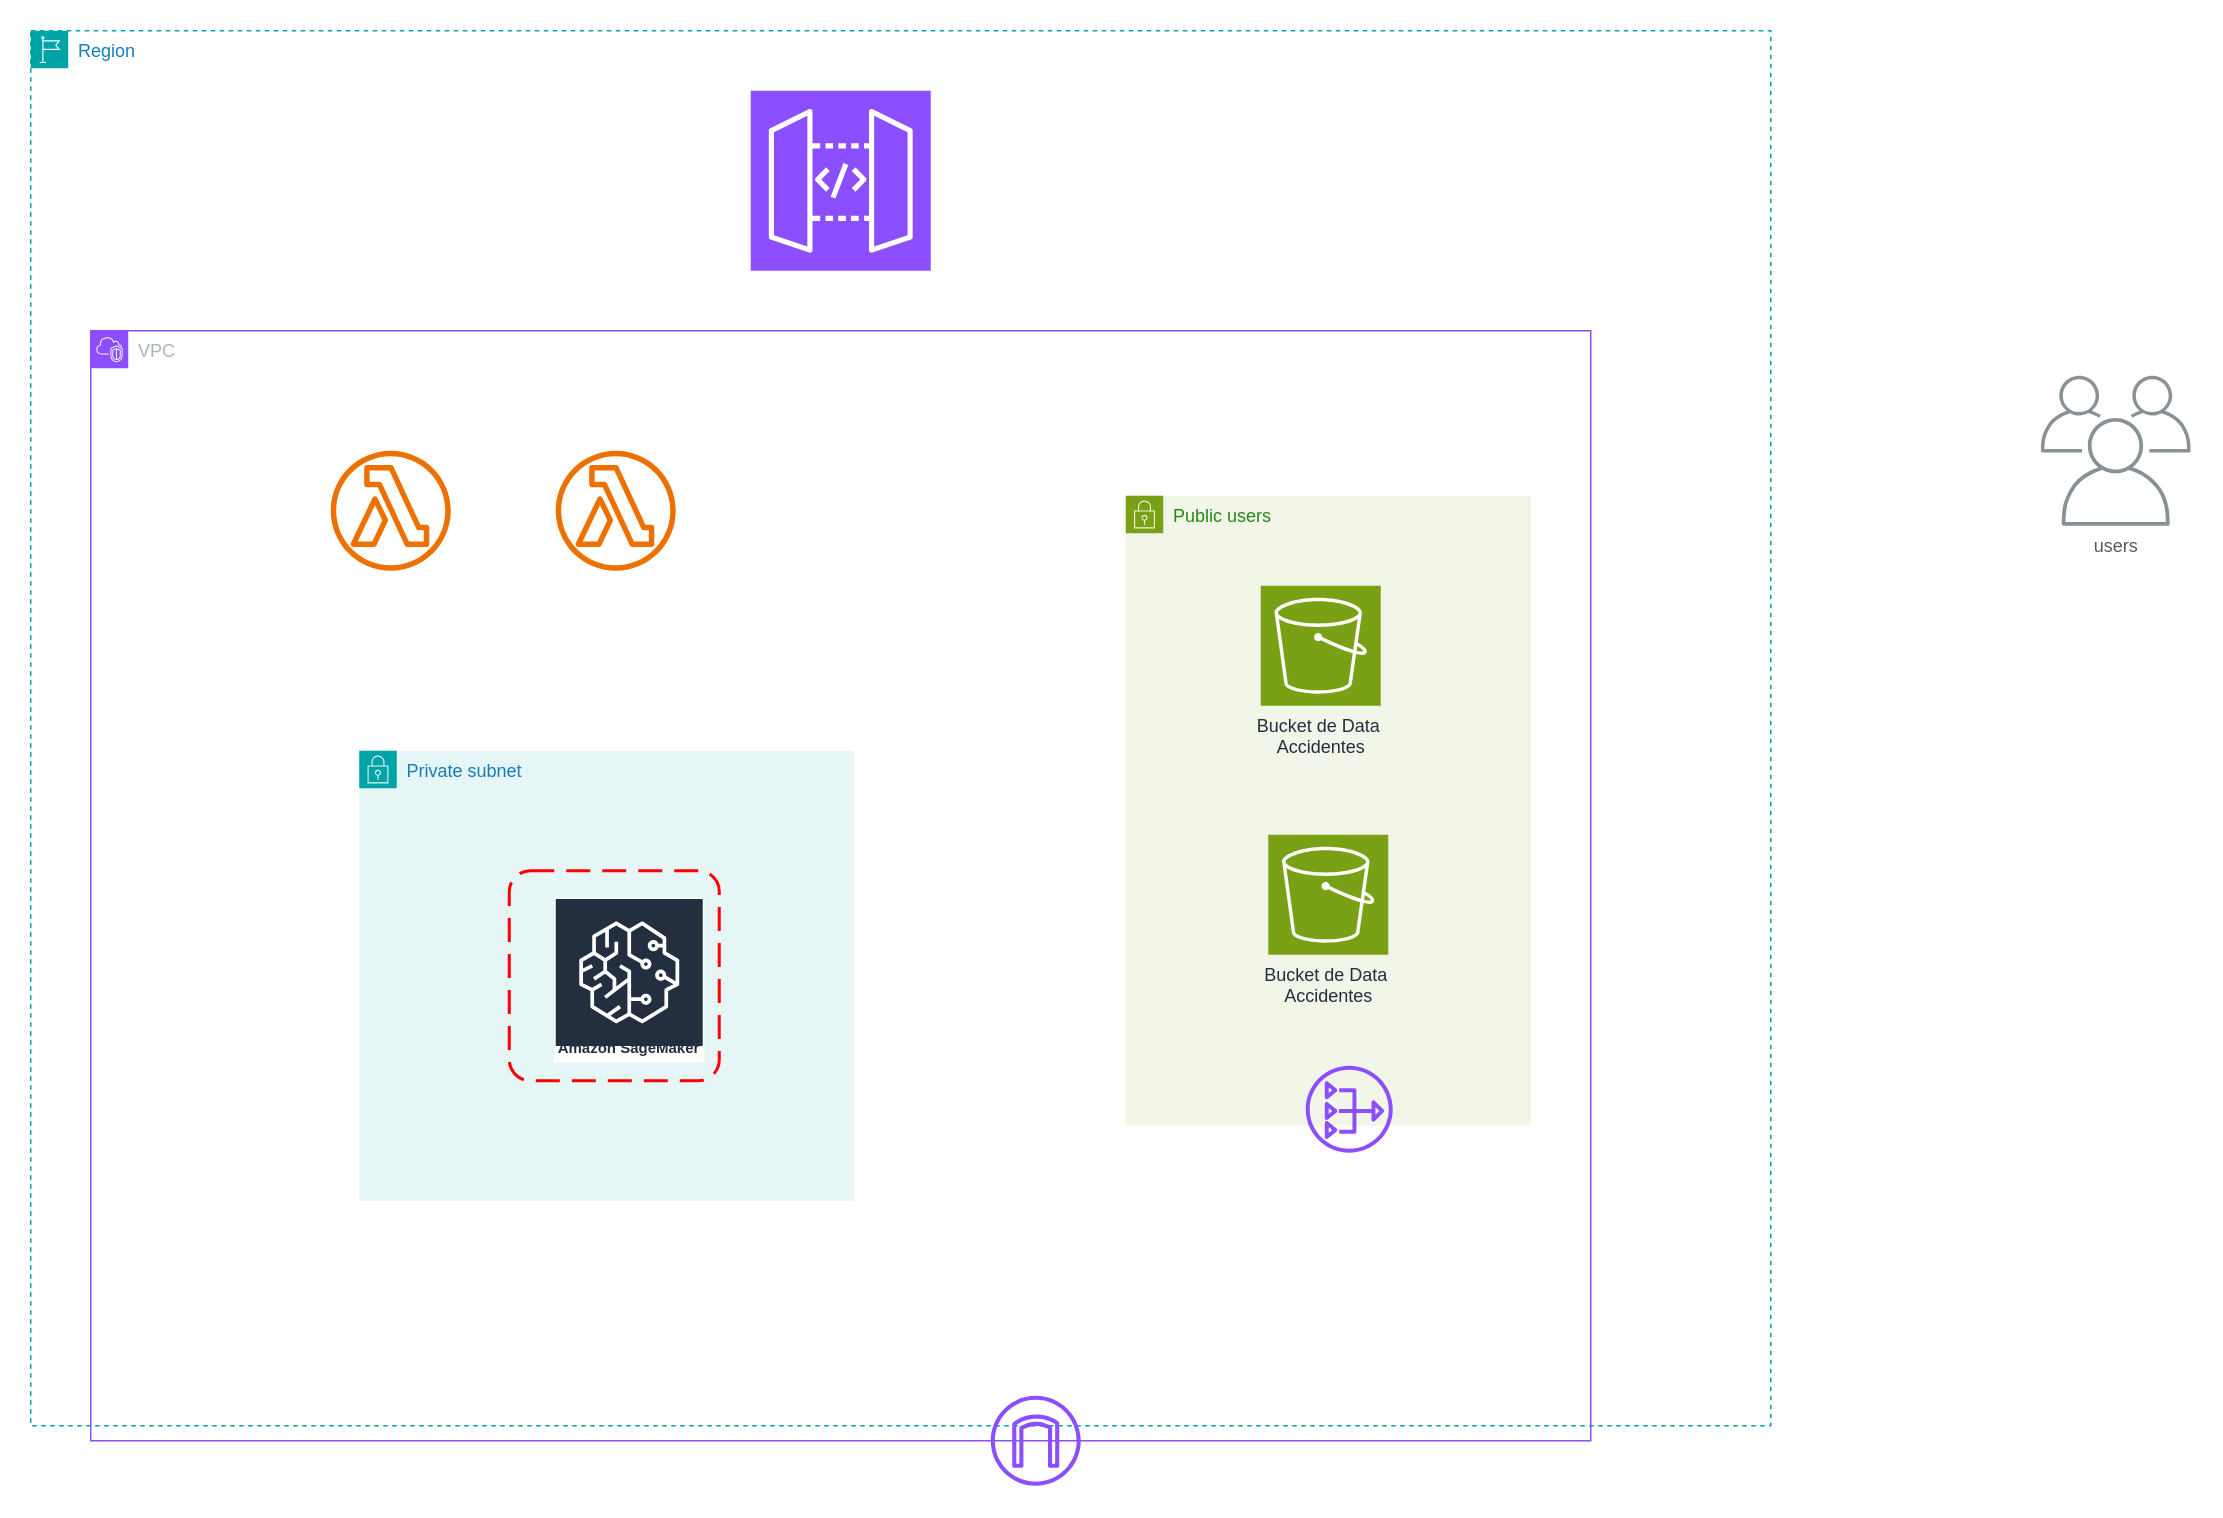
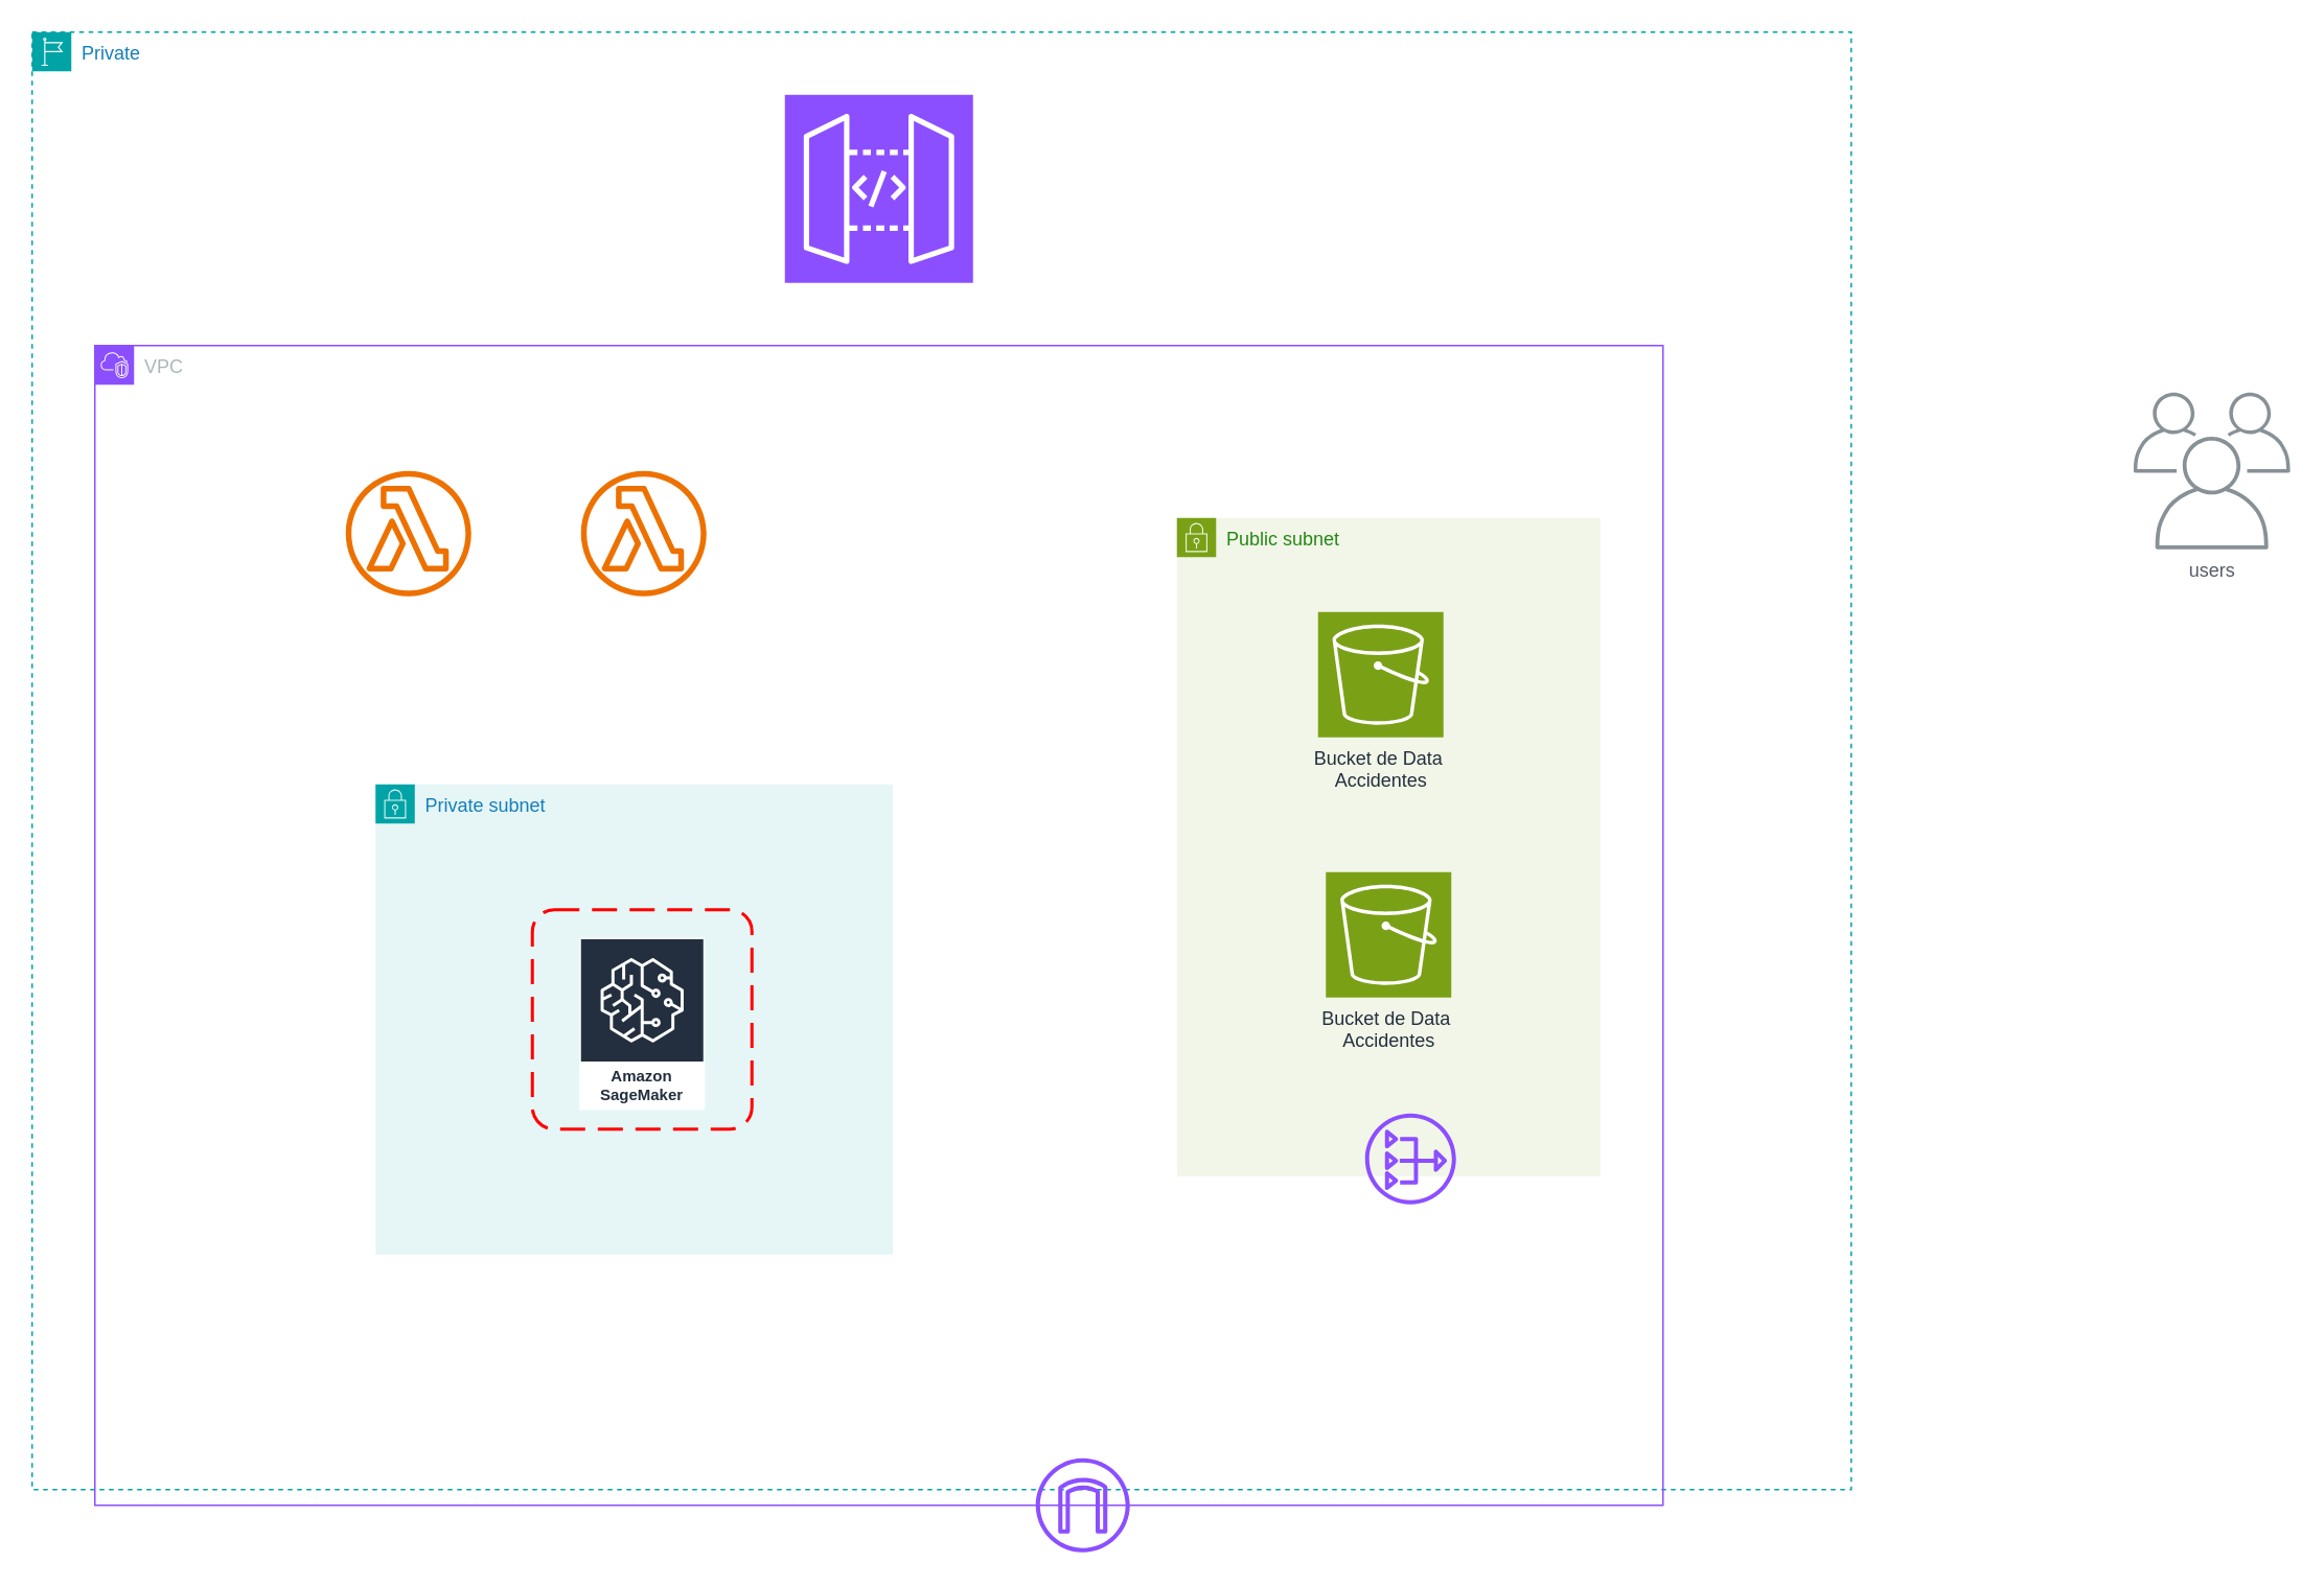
- <mxCell id="2" value="Region" style="points=[[0,0],[0.25,0],[0.5,0],[0.75,0],[1,0],[1,0.25],[1,0.5],[1,0.75],[1,1],[0.75,1],[0.5,1],[0.25,1],[0,1],[0,0.75],[0,0.5],[0,0.25]];outlineConnect=0;gradientColor=none;html=1;whiteSpace=wrap;fontSize=12;fontStyle=0;container=1;pointerEvents=0;collapsible=0;recursiveResize=0;shape=mxgraph.aws4.group;grIcon=mxgraph.aws4.group_region;strokeColor=#00A4A6;fillColor=none;verticalAlign=top;align=left;spacingLeft=30;fontColor=#147EBA;dashed=1;" vertex="1" parent="1"><mxGeometry x="20" y="20" width="1160" height="930" as="geometry" /></mxCell>
+ <mxCell id="2" value="Private" style="points=[[0,0],[0.25,0],[0.5,0],[0.75,0],[1,0],[1,0.25],[1,0.5],[1,0.75],[1,1],[0.75,1],[0.5,1],[0.25,1],[0,1],[0,0.75],[0,0.5],[0,0.25]];outlineConnect=0;gradientColor=none;html=1;whiteSpace=wrap;fontSize=12;fontStyle=0;container=1;pointerEvents=0;collapsible=0;recursiveResize=0;shape=mxgraph.aws4.group;grIcon=mxgraph.aws4.group_region;strokeColor=#00A4A6;fillColor=none;verticalAlign=top;align=left;spacingLeft=30;fontColor=#147EBA;dashed=1;" vertex="1" parent="1"><mxGeometry x="20" y="20" width="1160" height="930" as="geometry" /></mxCell>
- <mxCell id="7" value="Public users" style="points=[[0,0],[0.25,0],[0.5,0],[0.75,0],[1,0],[1,0.25],[1,0.5],[1,0.75],[1,1],[0.75,1],[0.5,1],[0.25,1],[0,1],[0,0.75],[0,0.5],[0,0.25]];outlineConnect=0;gradientColor=none;html=1;whiteSpace=wrap;fontSize=12;fontStyle=0;container=1;pointerEvents=0;collapsible=0;recursiveResize=0;shape=mxgraph.aws4.group;grIcon=mxgraph.aws4.group_security_group;grStroke=0;strokeColor=#7AA116;fillColor=#F2F6E8;verticalAlign=top;align=left;spacingLeft=30;fontColor=#248814;dashed=0;" vertex="1" parent="3"><mxGeometry x="690" y="110" width="270" height="420" as="geometry" /></mxCell>
+ <mxCell id="7" value="Public subnet" style="points=[[0,0],[0.25,0],[0.5,0],[0.75,0],[1,0],[1,0.25],[1,0.5],[1,0.75],[1,1],[0.75,1],[0.5,1],[0.25,1],[0,1],[0,0.75],[0,0.5],[0,0.25]];outlineConnect=0;gradientColor=none;html=1;whiteSpace=wrap;fontSize=12;fontStyle=0;container=1;pointerEvents=0;collapsible=0;recursiveResize=0;shape=mxgraph.aws4.group;grIcon=mxgraph.aws4.group_security_group;grStroke=0;strokeColor=#7AA116;fillColor=#F2F6E8;verticalAlign=top;align=left;spacingLeft=30;fontColor=#248814;dashed=0;" vertex="1" parent="3"><mxGeometry x="690" y="110" width="270" height="420" as="geometry" /></mxCell>
- <mxCell id="6" value="Amazon SageMaker" style="sketch=0;outlineConnect=0;fontColor=#232F3E;gradientColor=none;strokeColor=#ffffff;fillColor=#232F3E;dashed=0;verticalLabelPosition=middle;verticalAlign=bottom;align=center;html=1;whiteSpace=wrap;fontSize=10;fontStyle=1;spacing=3;shape=mxgraph.aws4.productIcon;prIcon=mxgraph.aws4.sagemaker;" vertex="1" parent="4"><mxGeometry x="130" y="97.75" width="100" height="110" as="geometry" /></mxCell>
+ <mxCell id="6" value="Amazon SageMaker" style="sketch=0;outlineConnect=0;fontColor=#232F3E;gradientColor=none;strokeColor=#ffffff;fillColor=#232F3E;dashed=0;verticalLabelPosition=middle;verticalAlign=bottom;align=center;html=1;whiteSpace=wrap;fontSize=10;fontStyle=1;spacing=3;shape=mxgraph.aws4.productIcon;prIcon=mxgraph.aws4.sagemaker;" vertex="1" parent="4"><mxGeometry x="130" y="97.75" width="80" height="110" as="geometry" /></mxCell>
